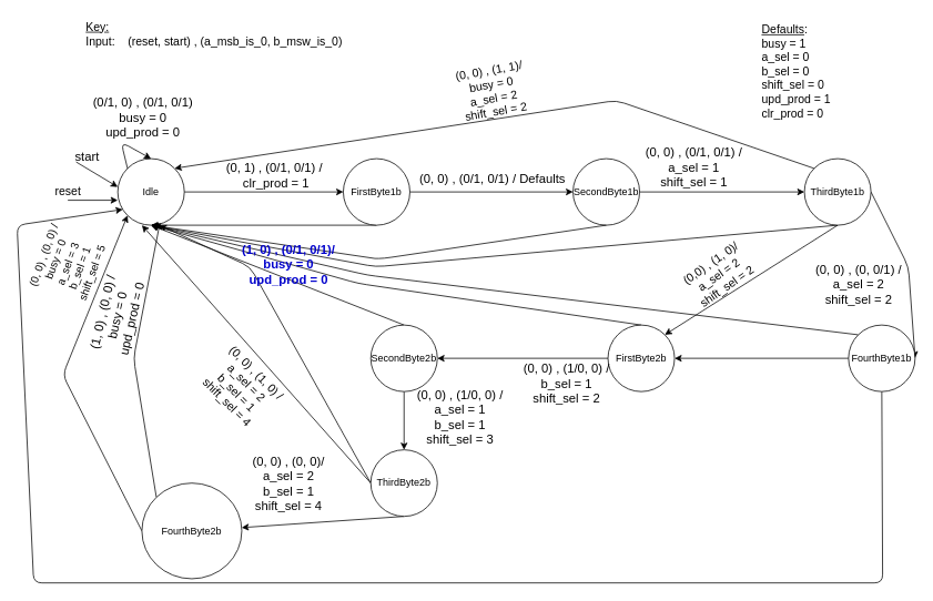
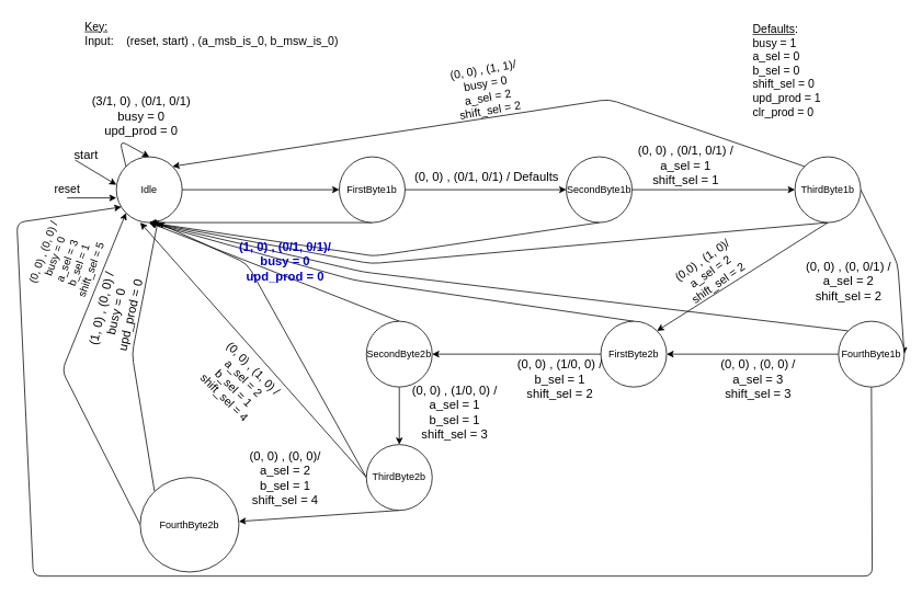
- <mxCell id="29" value="(0/1, 0) , (0/1, 0/1)&lt;br&gt;busy = 0&lt;br&gt;upd_prod = 0" style="text;html=1;align=center;verticalAlign=middle;resizable=0;points=[];autosize=1;strokeColor=none;fillColor=none;fontSize=15;" parent="1" vertex="1"><mxGeometry x="101" y="110" width="140" height="60" as="geometry" /></mxCell>
+ <mxCell id="29" value="(3/1, 0) , (0/1, 0/1)&lt;br&gt;busy = 0&lt;br&gt;upd_prod = 0" style="text;html=1;align=center;verticalAlign=middle;resizable=0;points=[];autosize=1;strokeColor=none;fillColor=none;fontSize=15;" parent="1" vertex="1"><mxGeometry x="101" y="110" width="140" height="60" as="geometry" /></mxCell>
- <mxCell id="30" value="(0, 1) , (0/1, 0/1) /&amp;nbsp;&lt;br&gt;clr_prod = 1" style="text;html=1;align=center;verticalAlign=middle;resizable=0;points=[];autosize=1;strokeColor=none;fillColor=none;fontSize=15;" parent="1" vertex="1"><mxGeometry x="261" y="190" width="140" height="40" as="geometry" /></mxCell>
+ <mxCell id="38" value="(0, 0) , (0, 0) /&lt;br&gt;a_sel = 3&lt;br&gt;shift_sel = 3" style="text;html=1;align=center;verticalAlign=middle;resizable=0;points=[];autosize=1;strokeColor=none;fillColor=none;fontSize=15;" parent="1" vertex="1"><mxGeometry x="866" y="430" width="110" height="60" as="geometry" /></mxCell>
